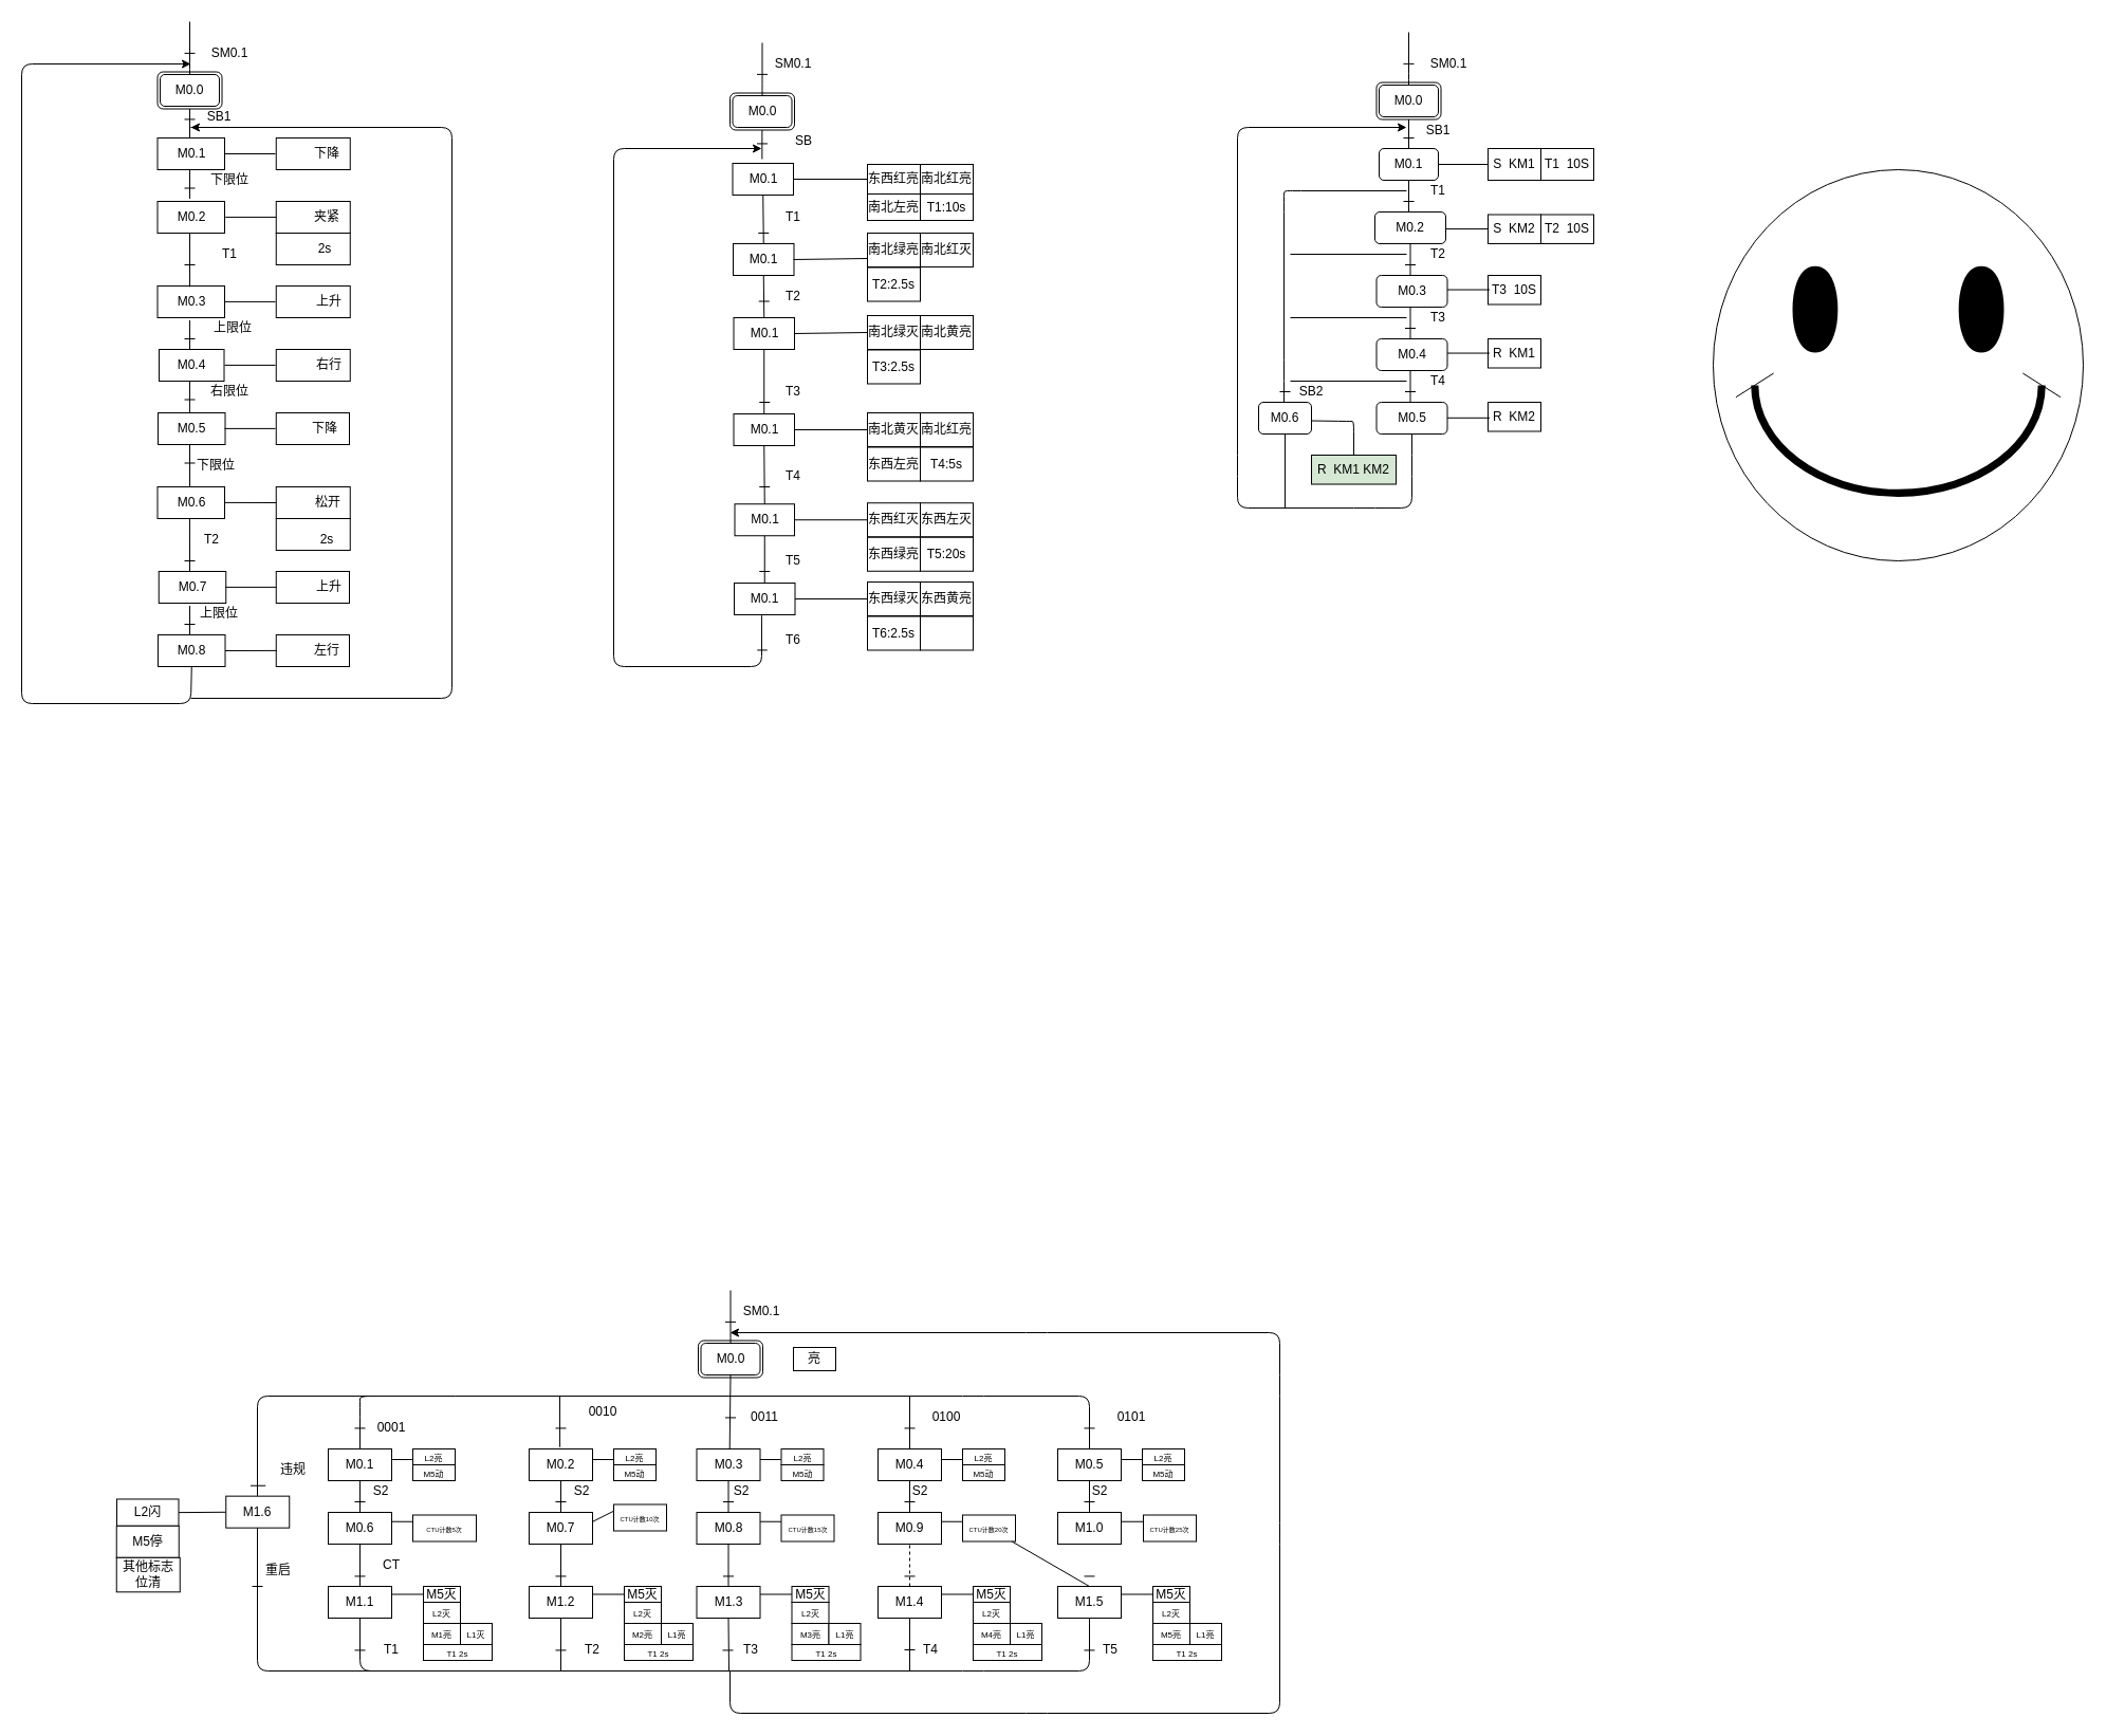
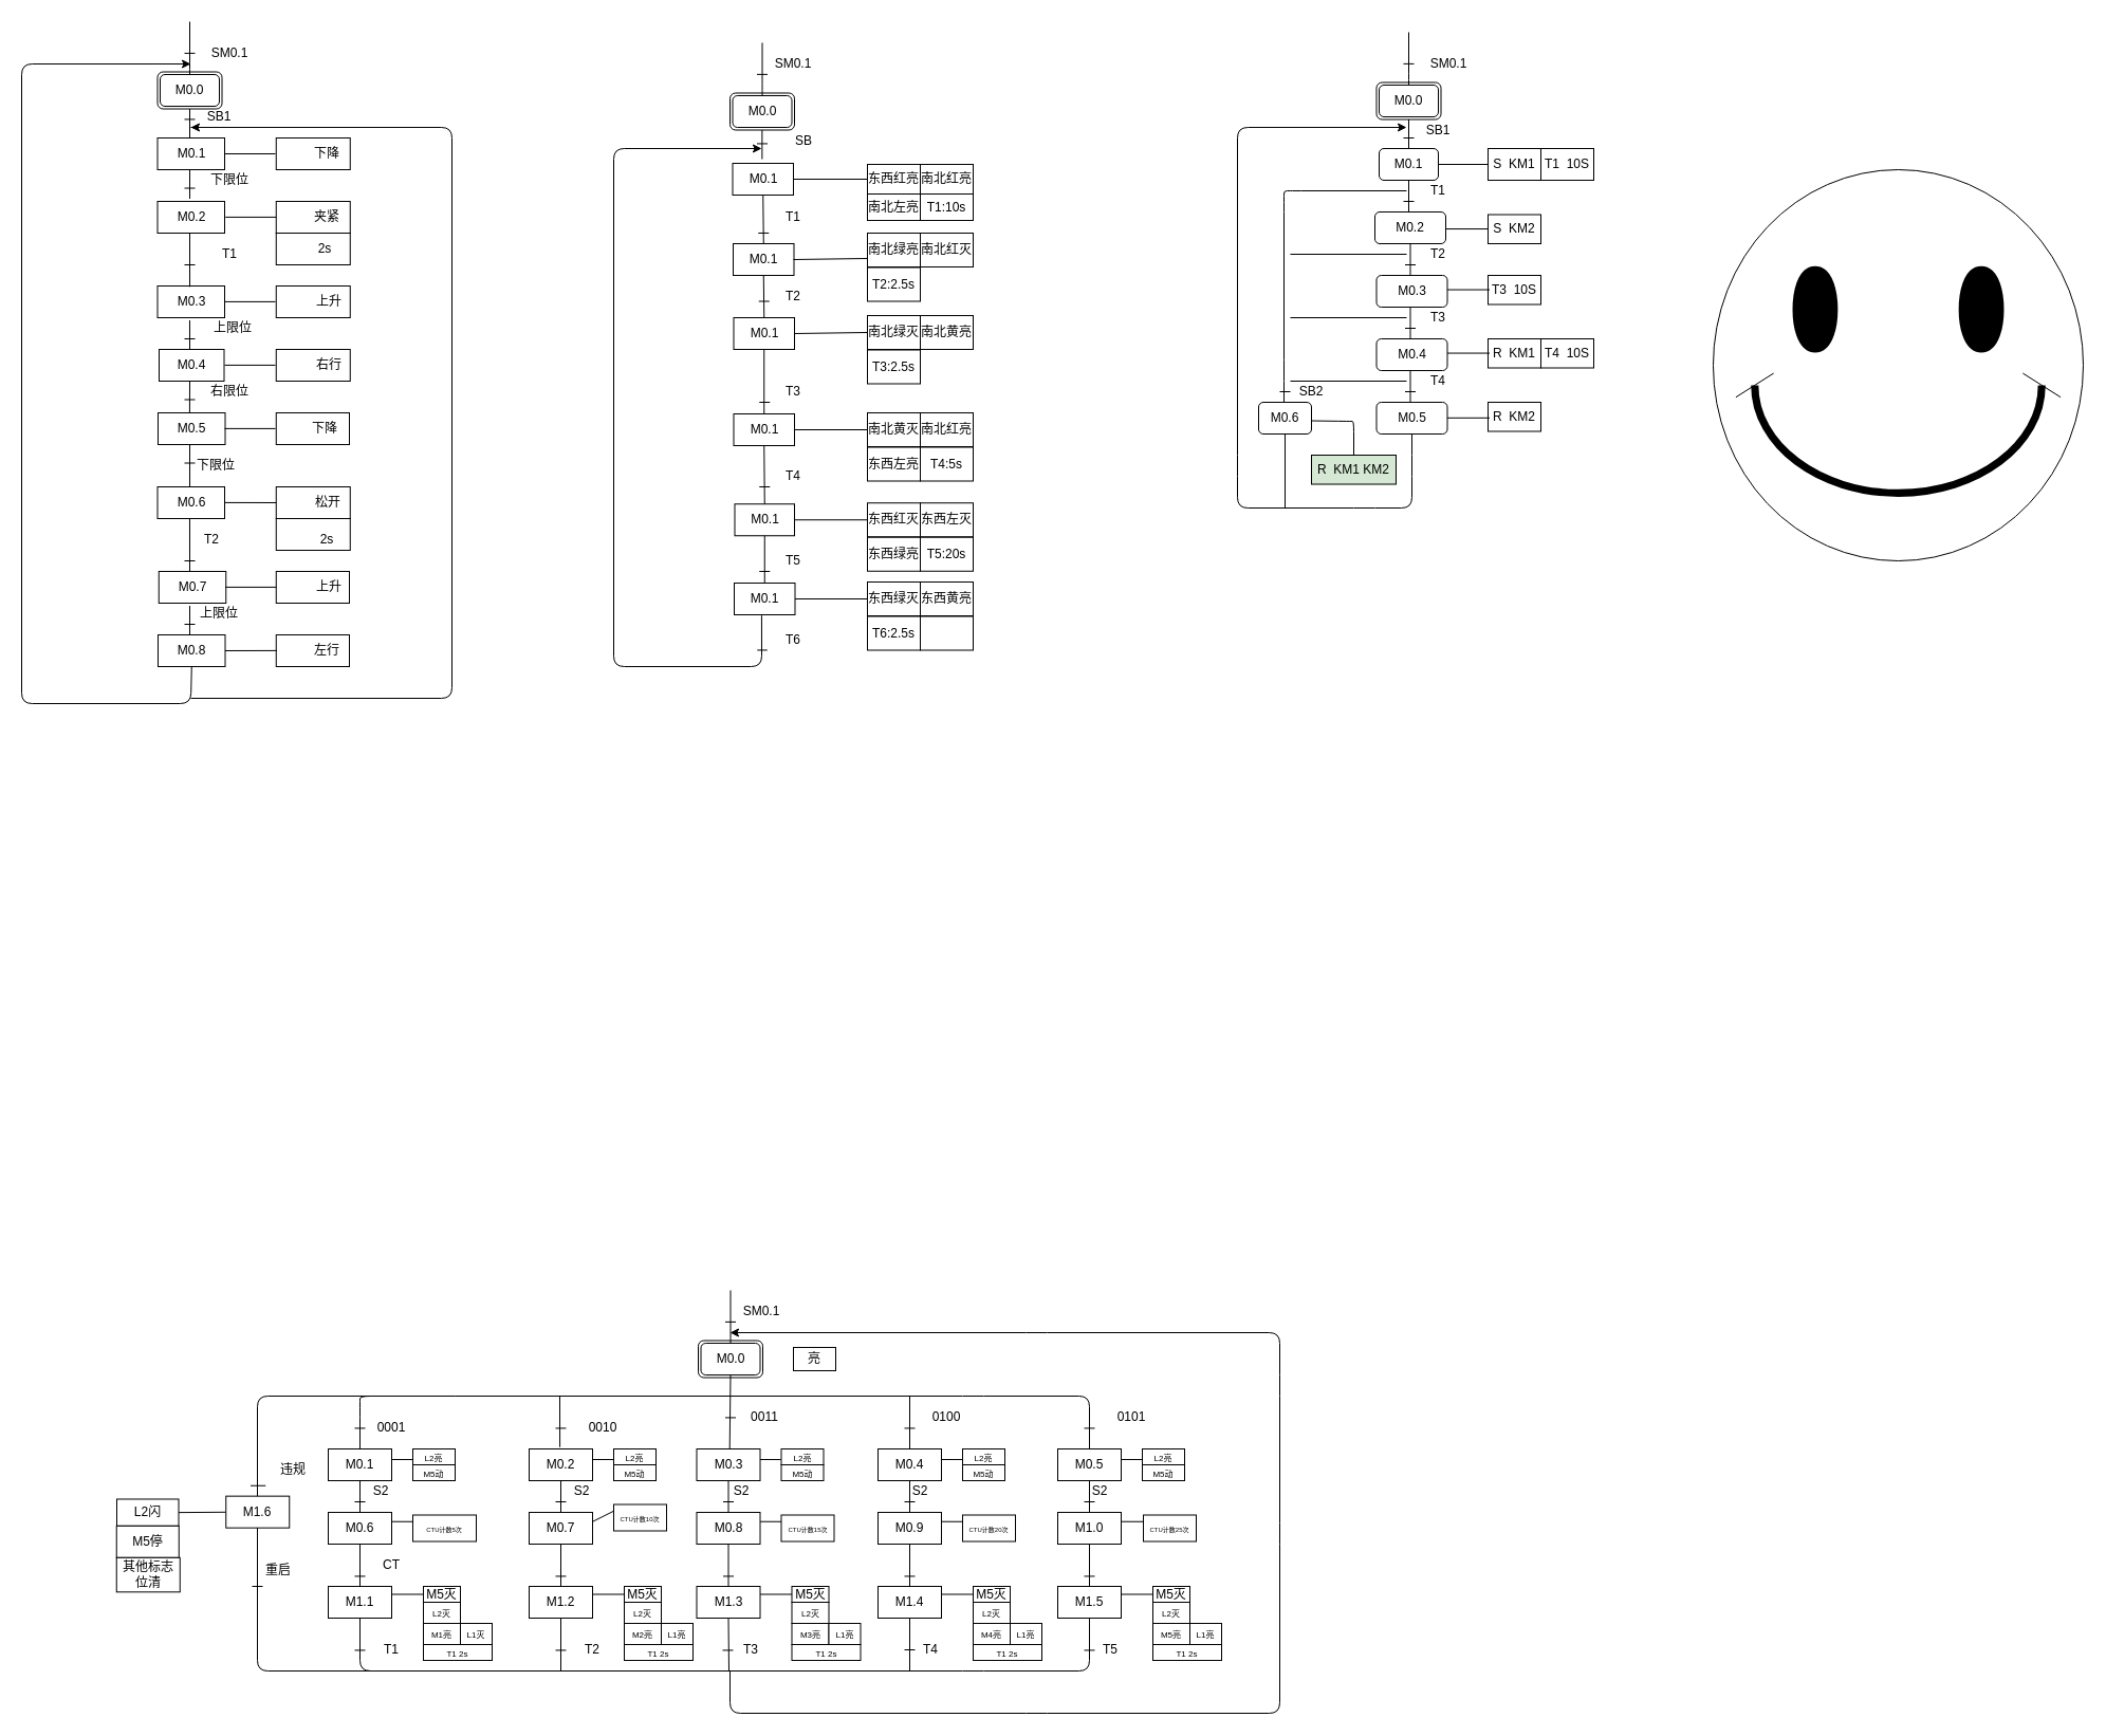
- <mxCell id="19" value="T2&amp;nbsp; 10S" style="rounded=0;whiteSpace=wrap;html=1;" vertex="1" parent="1"><mxGeometry x="1457" y="202.5" width="50" height="27.5" as="geometry" /></mxCell>
+ <mxCell id="22" value="T4&amp;nbsp; 10S" style="rounded=0;whiteSpace=wrap;html=1;" vertex="1" parent="1"><mxGeometry x="1457" y="320" width="50" height="27.5" as="geometry" /></mxCell>
- <mxCell id="316" value="0010" style="text;html=1;strokeColor=none;fillColor=none;align=center;verticalAlign=middle;whiteSpace=wrap;rounded=0;" vertex="1" parent="1"><mxGeometry x="550" y="1325" width="40" height="20" as="geometry" /></mxCell>
+ <mxCell id="316" value="0010" style="text;html=1;strokeColor=none;fillColor=none;align=center;verticalAlign=middle;whiteSpace=wrap;rounded=0;" vertex="1" parent="1"><mxGeometry x="550" y="1340" width="40" height="20" as="geometry" /></mxCell>
- <mxCell id="223" value="" style="endArrow=none;html=1;exitX=0.5;exitY=0;exitDx=0;exitDy=0;" edge="1" parent="1" source="221" target="289"><mxGeometry width="50" height="50" relative="1" as="geometry"><mxPoint x="950" y="1510" as="sourcePoint" /><mxPoint x="1028" y="1470" as="targetPoint" /></mxGeometry></mxCell>
+ <mxCell id="223" value="" style="endArrow=none;html=1;entryX=0.5;entryY=1;entryDx=0;entryDy=0;exitX=0.5;exitY=0;exitDx=0;exitDy=0;" edge="1" parent="1" source="221" target="219"><mxGeometry width="50" height="50" relative="1" as="geometry"><mxPoint x="950" y="1510" as="sourcePoint" /><mxPoint x="1028" y="1470" as="targetPoint" /></mxGeometry></mxCell>
- <mxCell id="215" value="" style="endArrow=none;html=1;entryX=0.5;entryY=1;entryDx=0;entryDy=0;exitX=0.5;exitY=0;exitDx=0;exitDy=0;dashed=1;" edge="1" parent="1" source="213" target="211"><mxGeometry width="50" height="50" relative="1" as="geometry"><mxPoint x="780" y="1510" as="sourcePoint" /><mxPoint x="858" y="1470" as="targetPoint" /></mxGeometry></mxCell>
+ <mxCell id="215" value="" style="endArrow=none;html=1;entryX=0.5;entryY=1;entryDx=0;entryDy=0;exitX=0.5;exitY=0;exitDx=0;exitDy=0;" edge="1" parent="1" source="213" target="211"><mxGeometry width="50" height="50" relative="1" as="geometry"><mxPoint x="780" y="1510" as="sourcePoint" /><mxPoint x="858" y="1470" as="targetPoint" /></mxGeometry></mxCell>
